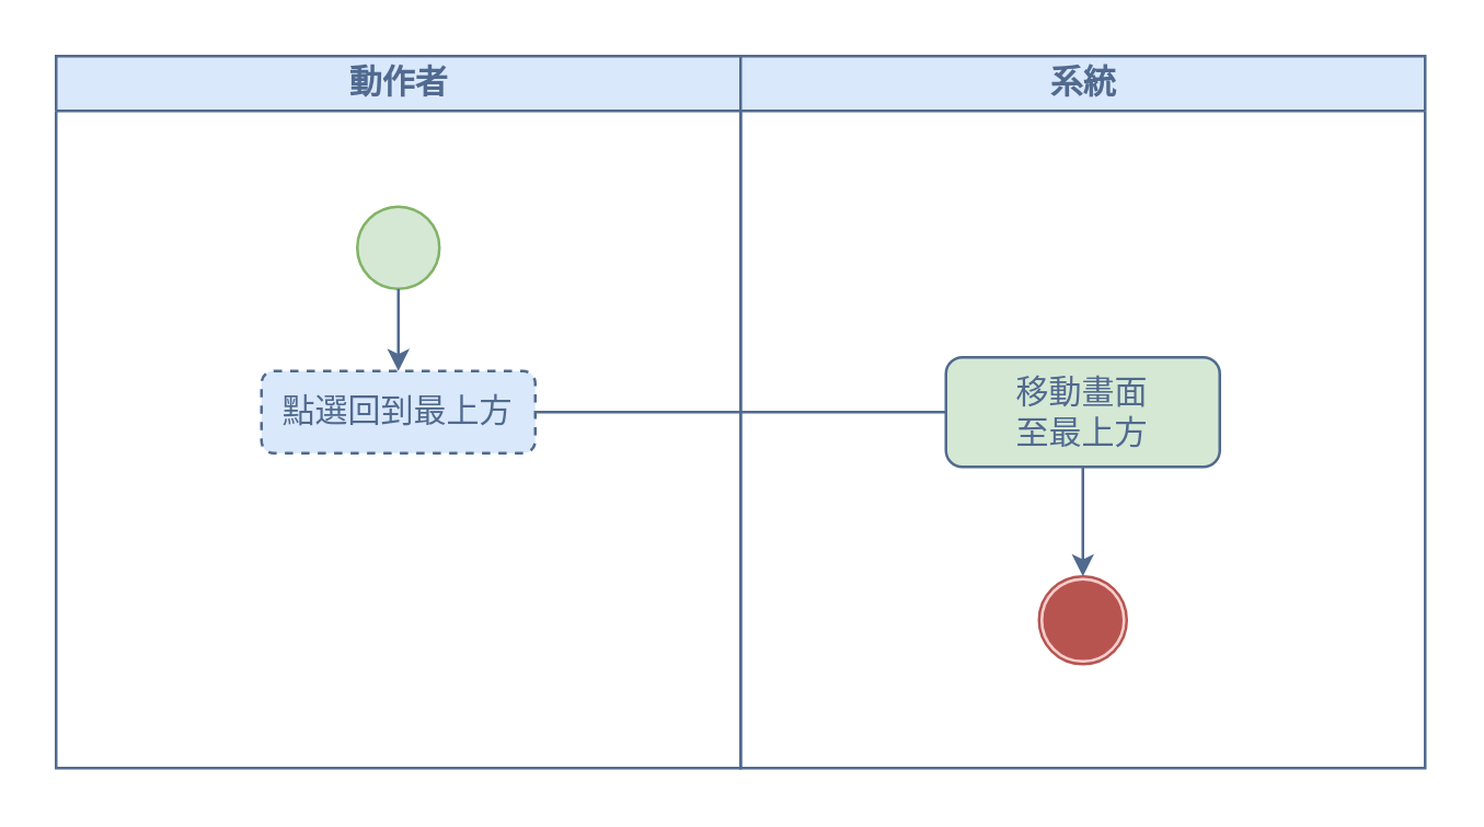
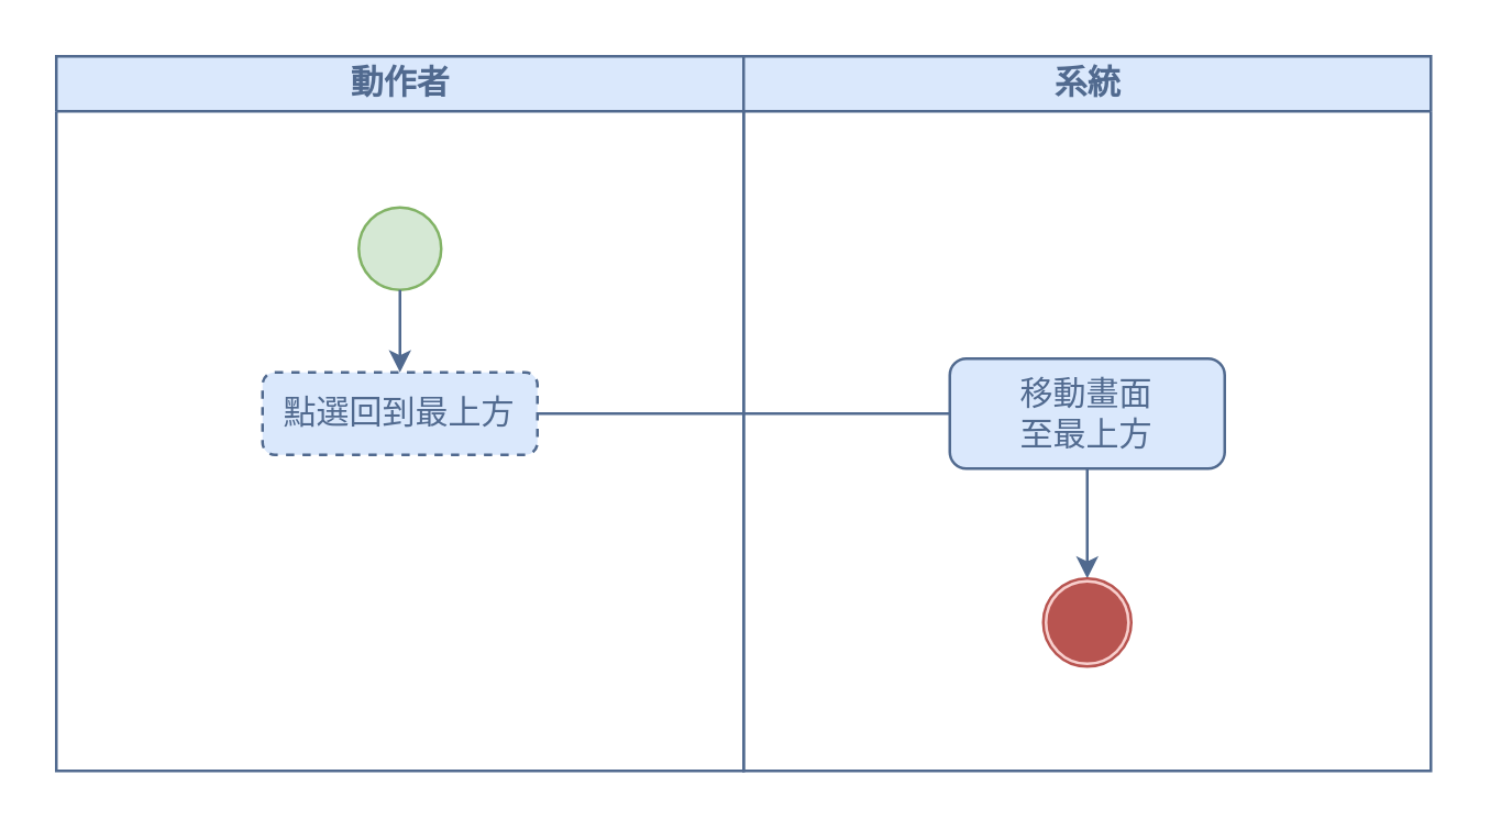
- <mxCell id="7" value="&lt;font color=&quot;#516a8f&quot;&gt;移動畫面&lt;br&gt;至最上方&lt;/font&gt;" style="rounded=1;whiteSpace=wrap;html=1;shadow=0;comic=0;labelBackgroundColor=none;strokeWidth=1;fontFamily=Verdana;fontSize=12;align=center;arcSize=15;fillColor=#d5e8d4;strokeColor=#516A8F;glass=0;" parent="6" vertex="1"><mxGeometry x="75" y="110" width="100" height="40" as="geometry" /></mxCell>
+ <mxCell id="7" value="&lt;font color=&quot;#516a8f&quot;&gt;移動畫面&lt;br&gt;至最上方&lt;/font&gt;" style="rounded=1;whiteSpace=wrap;html=1;shadow=0;comic=0;labelBackgroundColor=none;strokeWidth=1;fontFamily=Verdana;fontSize=12;align=center;arcSize=15;fillColor=#dae8fc;strokeColor=#516A8F;glass=0;" parent="6" vertex="1"><mxGeometry x="75" y="110" width="100" height="40" as="geometry" /></mxCell>
